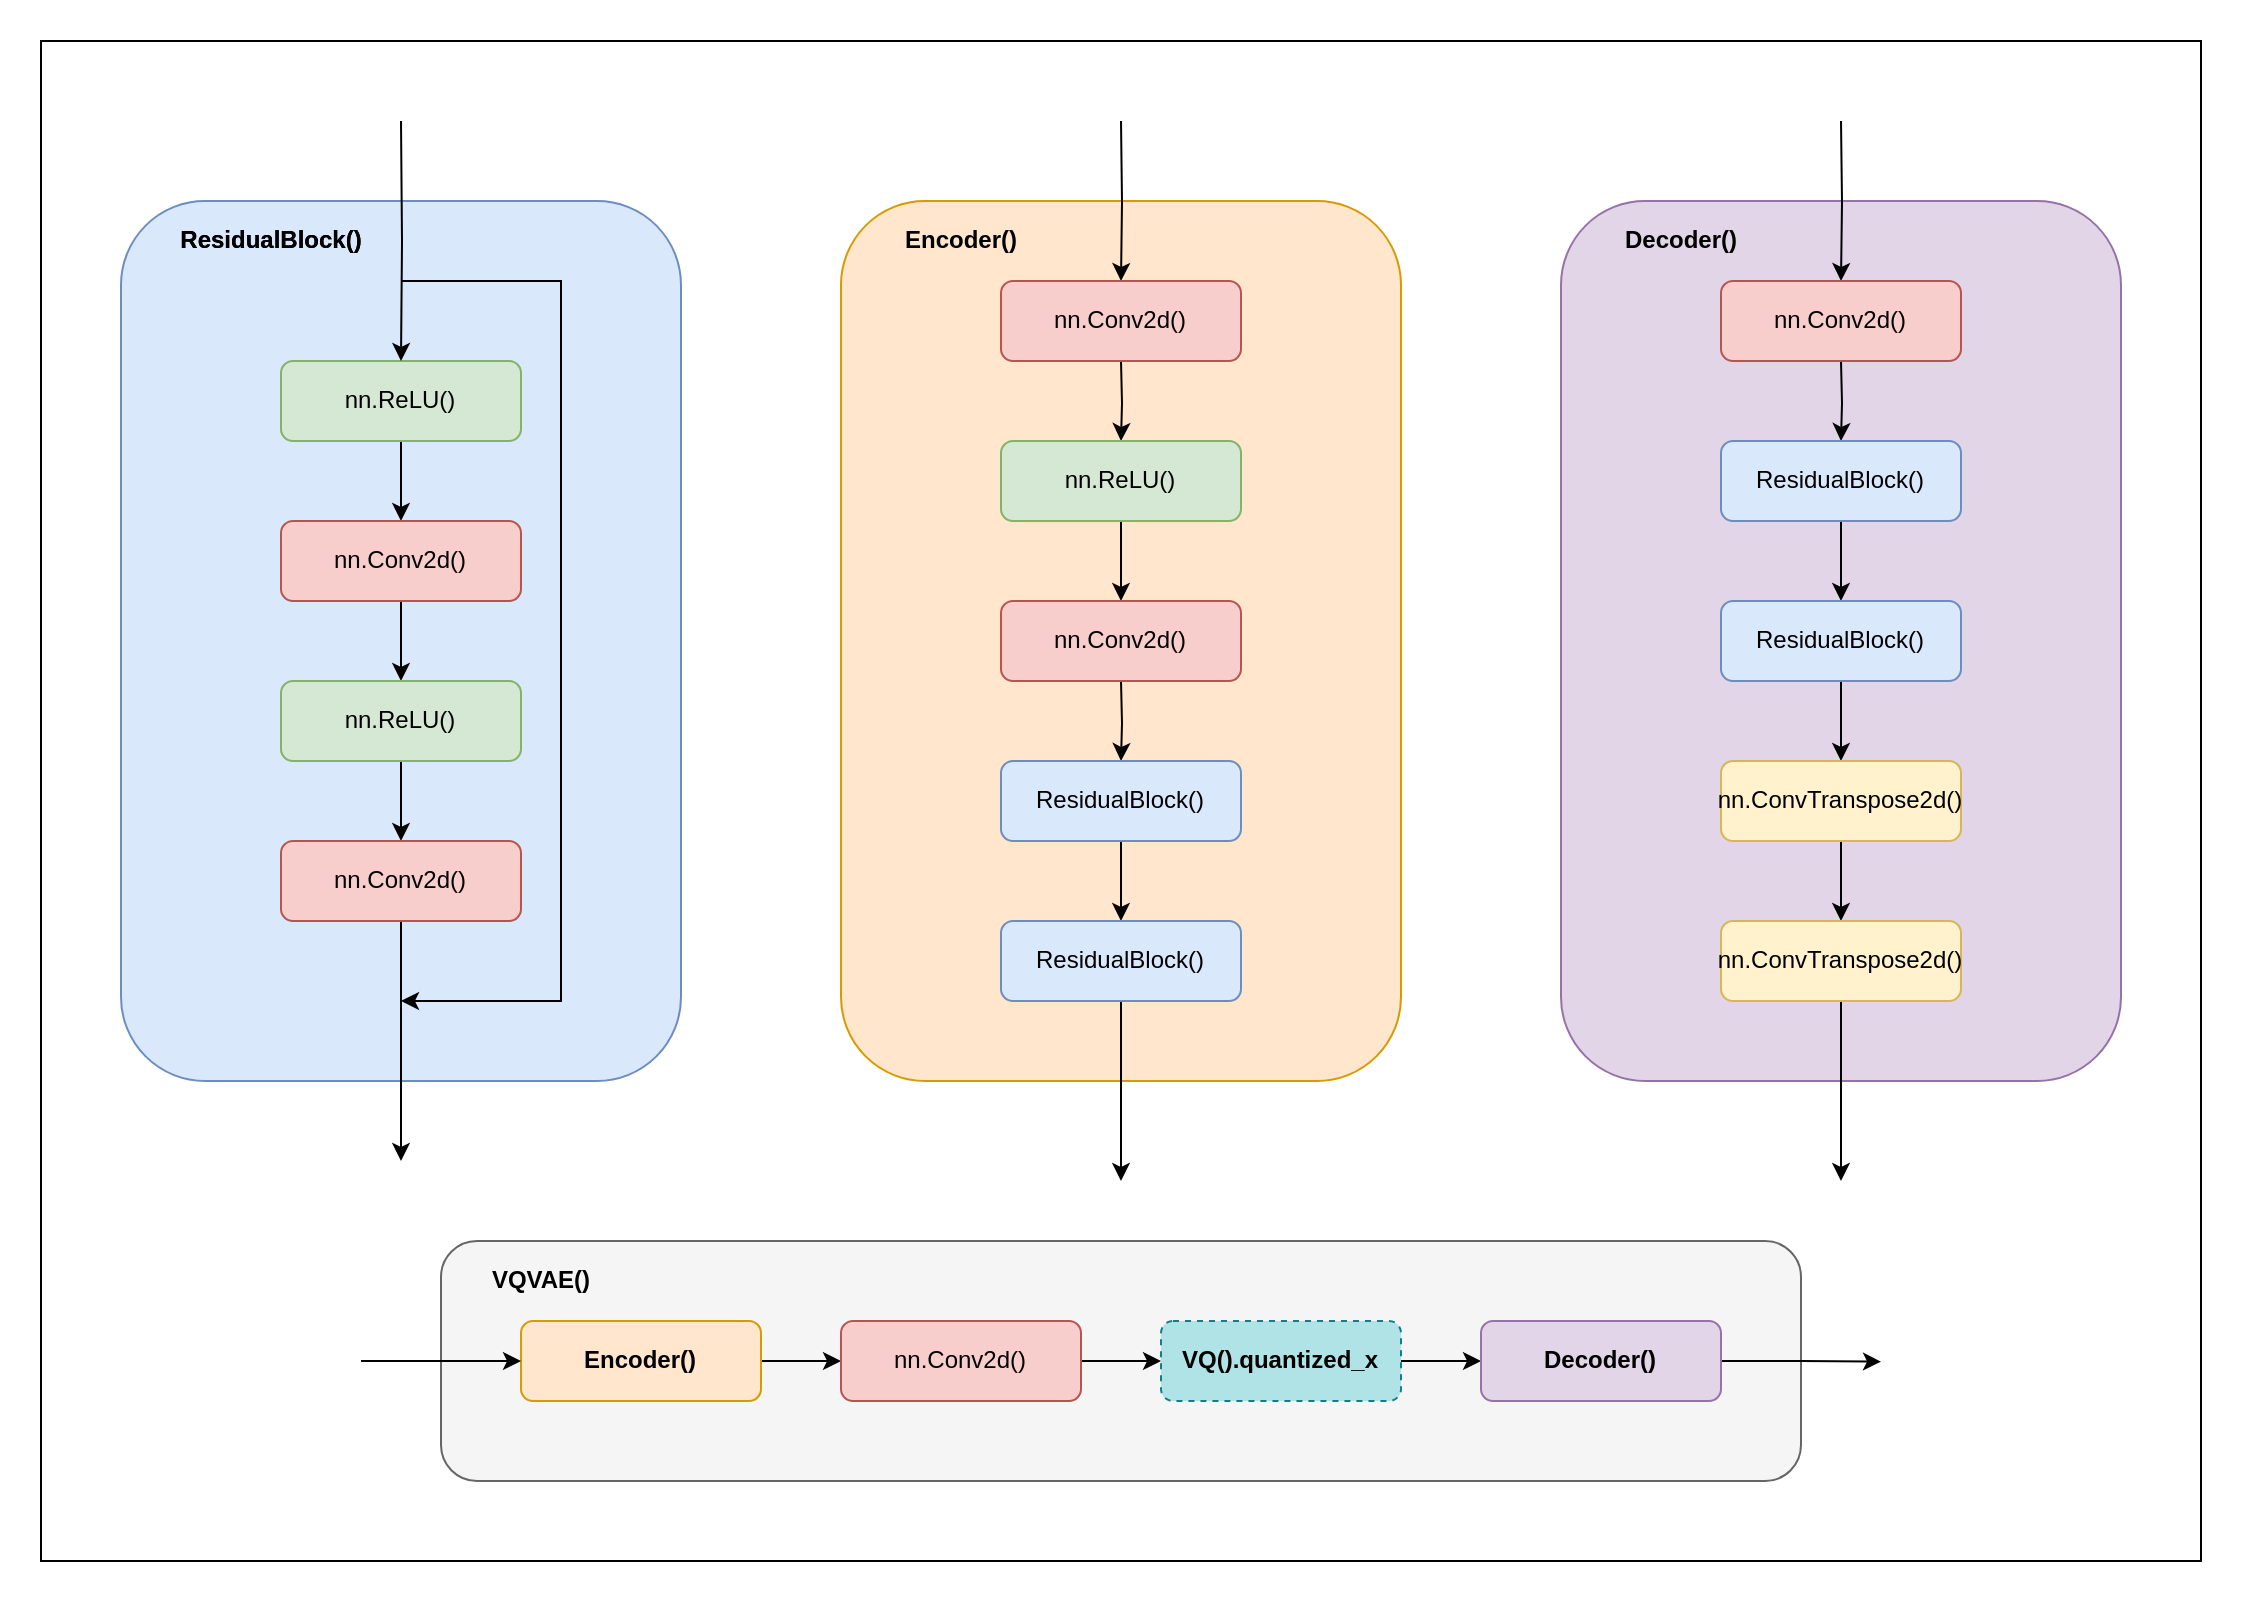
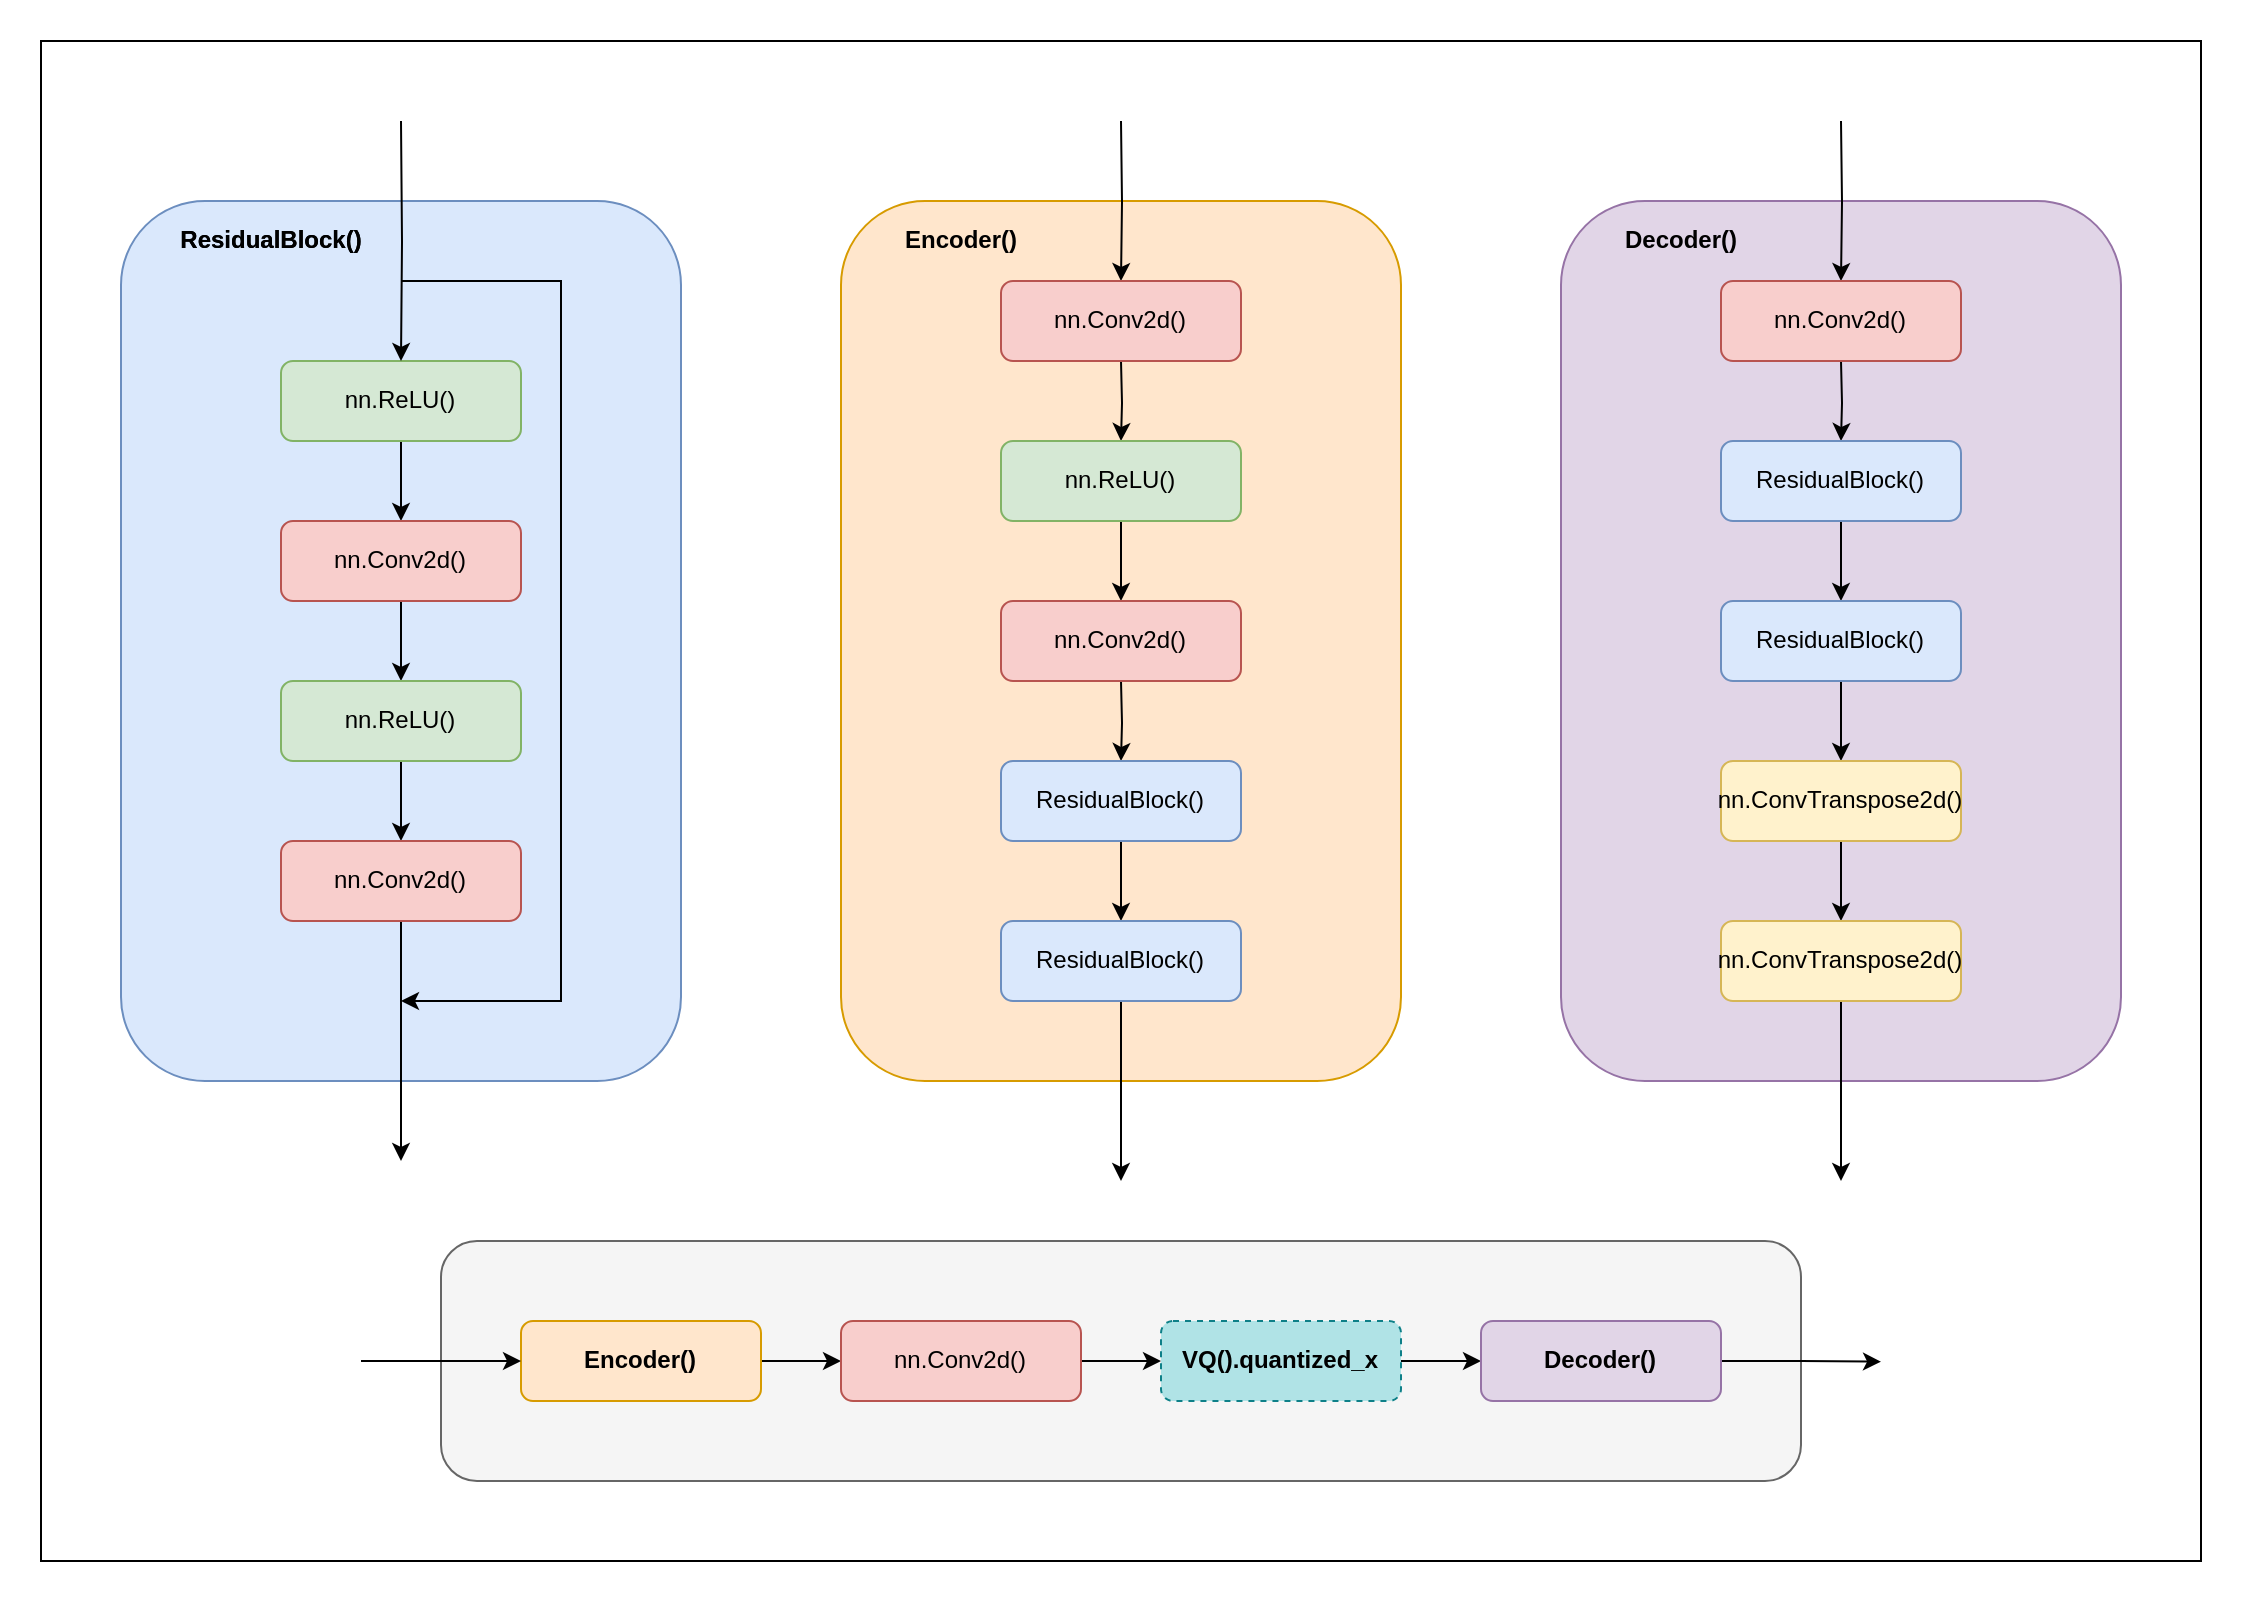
- <mxCell id="52" value="&lt;font size=&quot;1&quot;&gt;&lt;b style=&quot;font-size: 12px&quot;&gt;VQVAE()&lt;/b&gt;&lt;/font&gt;" style="text;html=1;align=center;verticalAlign=middle;resizable=0;points=[];autosize=1;strokeColor=none;fillColor=none;" parent="1" vertex="1"><mxGeometry x="240" y="630" width="60" height="20" as="geometry" /></mxCell>
